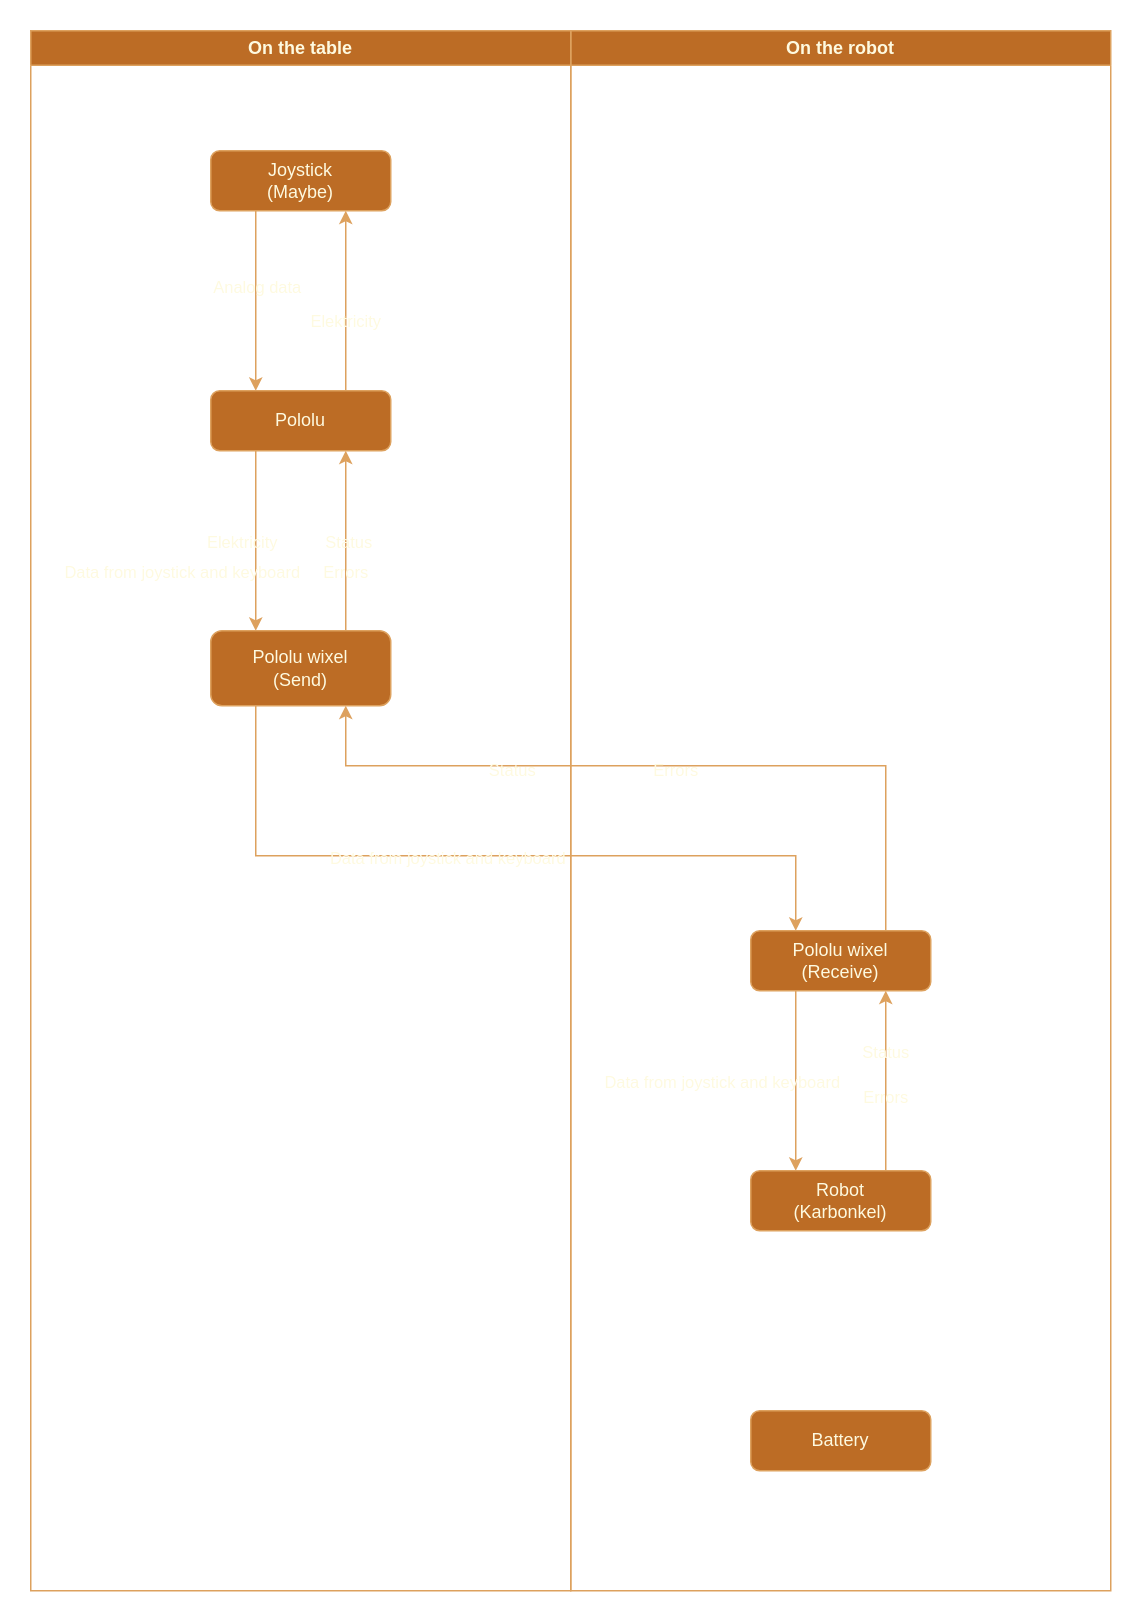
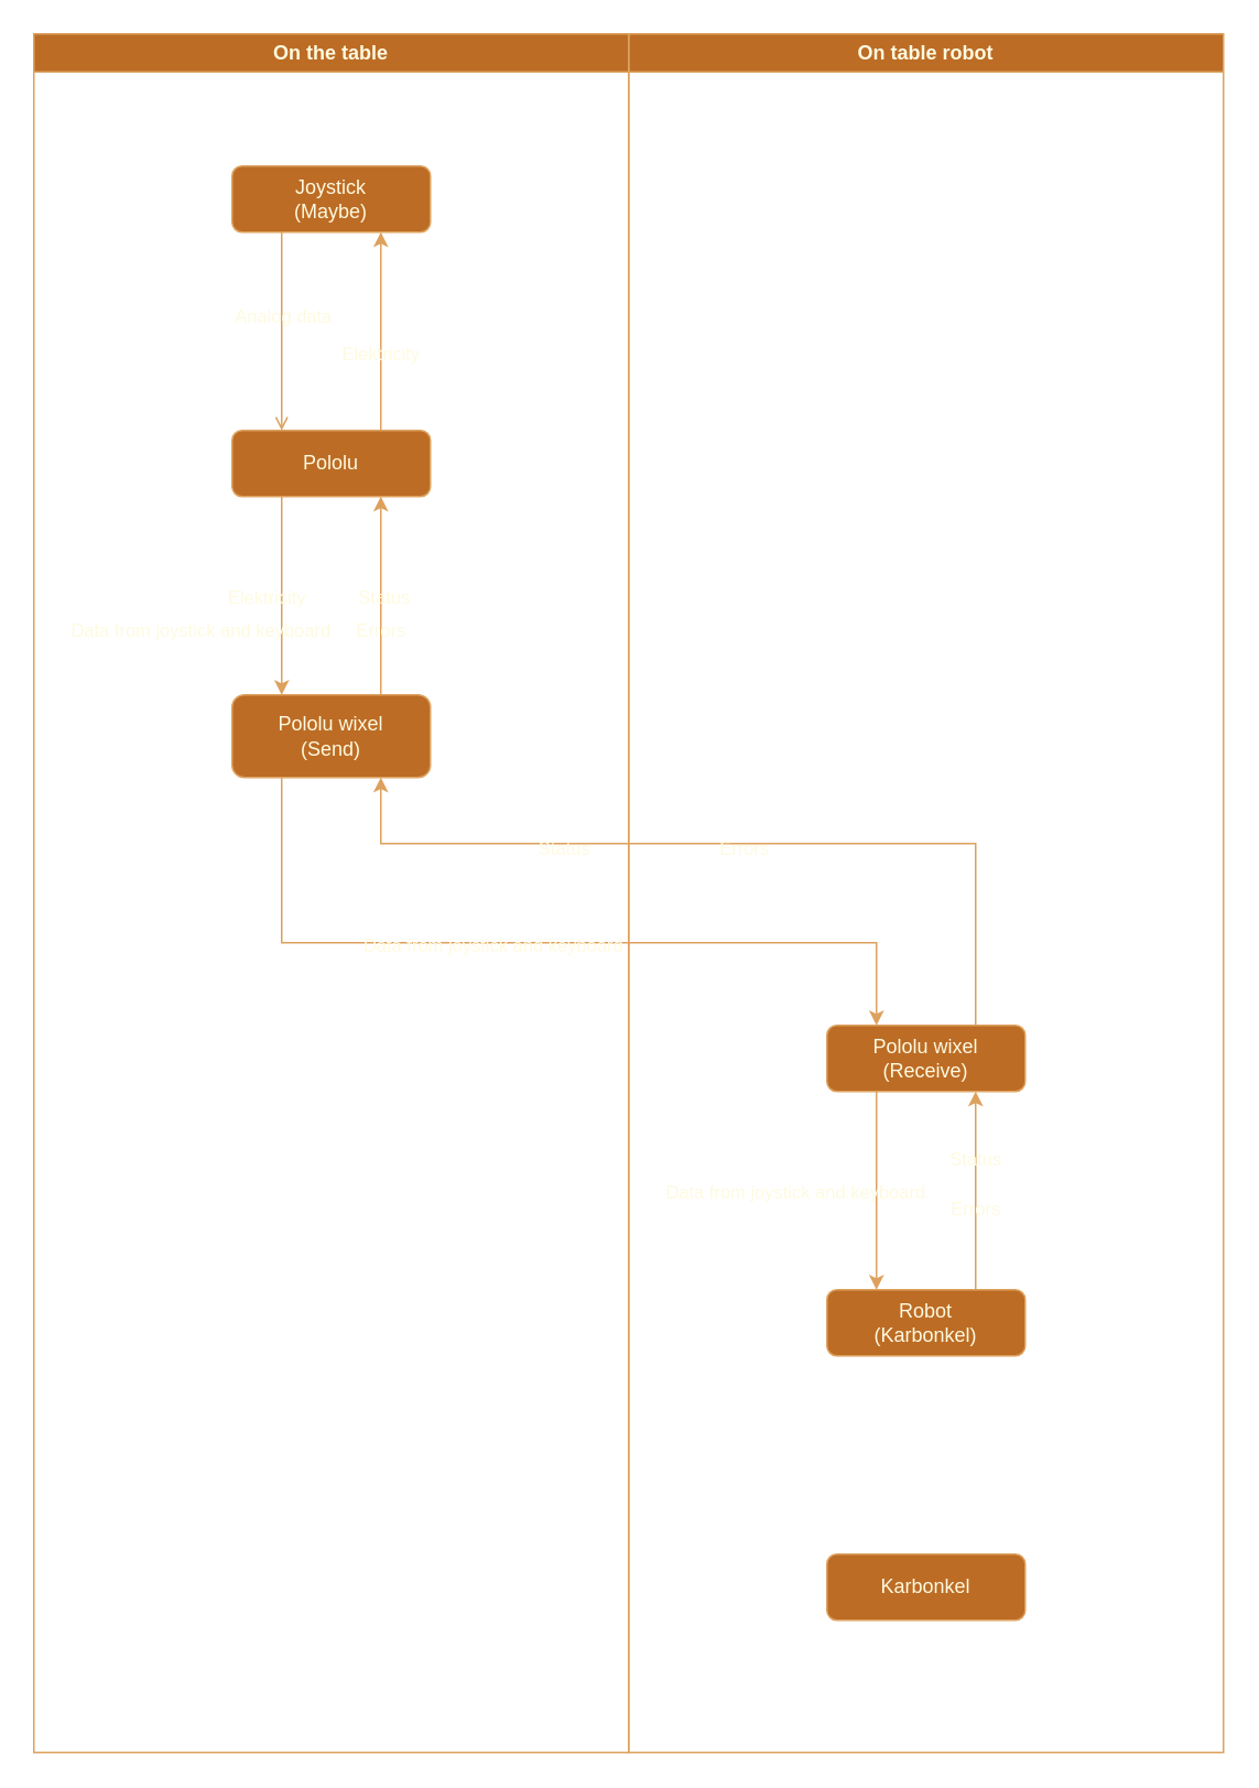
- <mxCell id="17" value="On the robot" style="swimlane;whiteSpace=wrap;html=1;strokeColor=#DDA15E;fontColor=#FEFAE0;fillColor=#BC6C25;labelBackgroundColor=none;" parent="1" vertex="1"><mxGeometry x="380" y="20" width="360" height="1040" as="geometry" /></mxCell>
+ <mxCell id="17" value="On table robot" style="swimlane;whiteSpace=wrap;html=1;strokeColor=#DDA15E;fontColor=#FEFAE0;fillColor=#BC6C25;labelBackgroundColor=none;" parent="1" vertex="1"><mxGeometry x="380" y="20" width="360" height="1040" as="geometry" /></mxCell>
- <mxCell id="8" style="edgeStyle=orthogonalEdgeStyle;rounded=0;orthogonalLoop=1;jettySize=auto;html=1;exitX=0.25;exitY=1;exitDx=0;exitDy=0;entryX=0.25;entryY=0;entryDx=0;entryDy=0;strokeColor=#DDA15E;fontColor=default;labelBackgroundColor=none;" parent="1" source="10" target="7" edge="1"><mxGeometry relative="1" as="geometry" /></mxCell>
+ <mxCell id="8" style="edgeStyle=orthogonalEdgeStyle;rounded=0;orthogonalLoop=1;jettySize=auto;html=1;exitX=0.25;exitY=1;exitDx=0;exitDy=0;entryX=0.25;entryY=0;entryDx=0;entryDy=0;strokeColor=#DDA15E;fontColor=default;labelBackgroundColor=none;endArrow=open;" parent="1" source="10" target="7" edge="1"><mxGeometry relative="1" as="geometry" /></mxCell>
- <mxCell id="29" value="Battery" style="rounded=1;whiteSpace=wrap;html=1;strokeColor=#DDA15E;fontColor=#FEFAE0;fillColor=#BC6C25;labelBackgroundColor=none;" parent="1" vertex="1"><mxGeometry x="500" y="940" width="120" height="40" as="geometry" /></mxCell>
+ <mxCell id="29" value="Karbonkel" style="rounded=1;whiteSpace=wrap;html=1;strokeColor=#DDA15E;fontColor=#FEFAE0;fillColor=#BC6C25;labelBackgroundColor=none;" parent="1" vertex="1"><mxGeometry x="500" y="940" width="120" height="40" as="geometry" /></mxCell>
